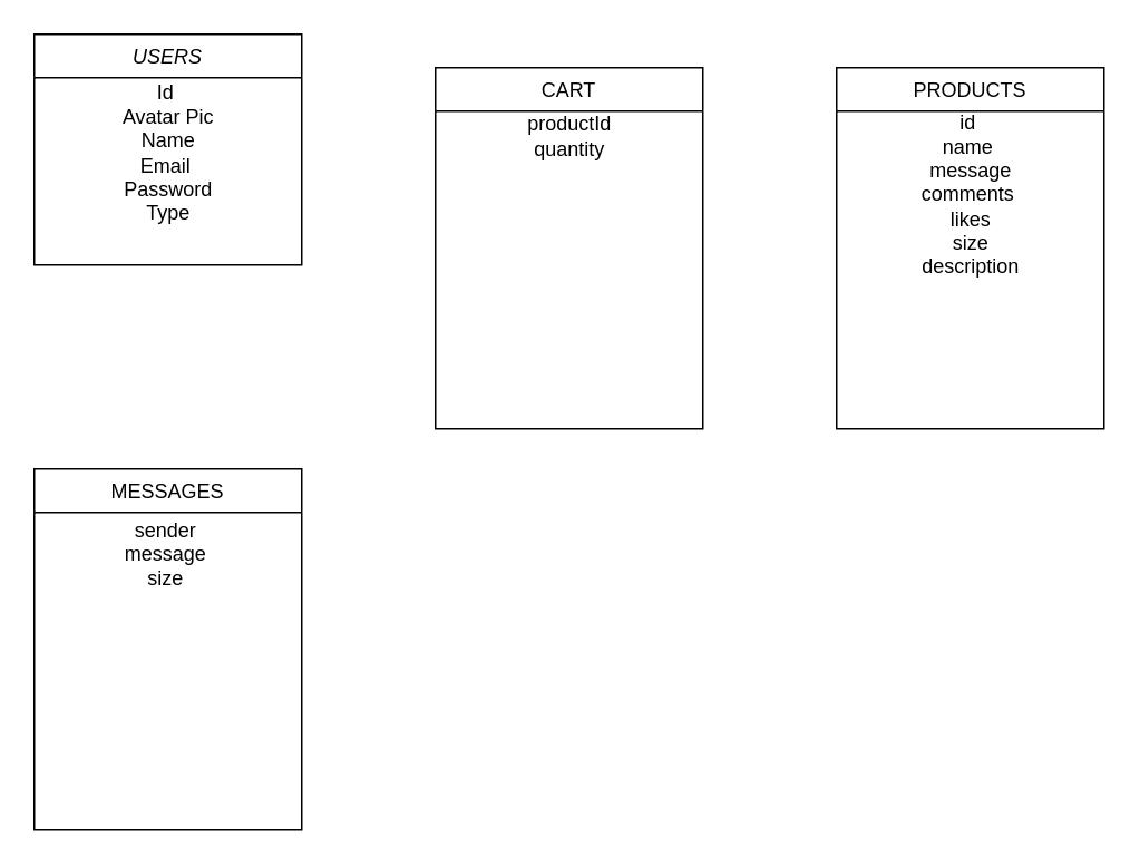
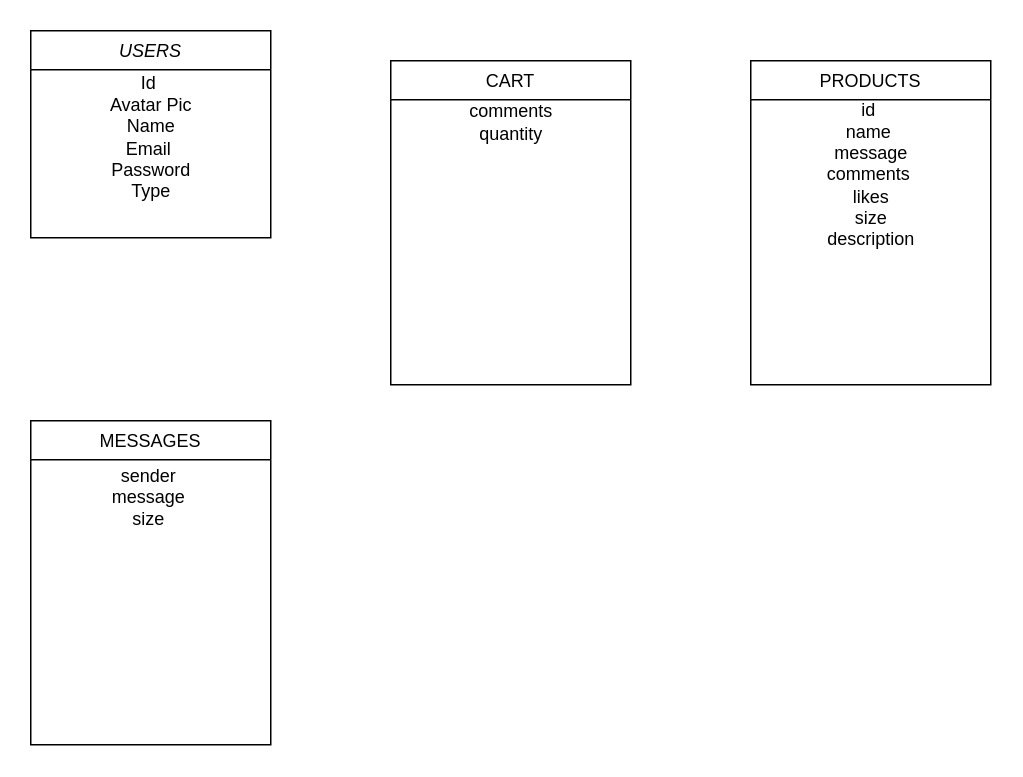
- <mxCell id="7" value="productId&lt;br&gt;quantity" style="text;html=1;align=center;verticalAlign=middle;resizable=0;points=[];autosize=1;strokeColor=none;fillColor=none;" parent="6" vertex="1"><mxGeometry y="26" width="160" height="30" as="geometry" /></mxCell>
+ <mxCell id="7" value="comments&lt;br&gt;quantity" style="text;html=1;align=center;verticalAlign=middle;resizable=0;points=[];autosize=1;strokeColor=none;fillColor=none;" parent="6" vertex="1"><mxGeometry y="26" width="160" height="30" as="geometry" /></mxCell>
